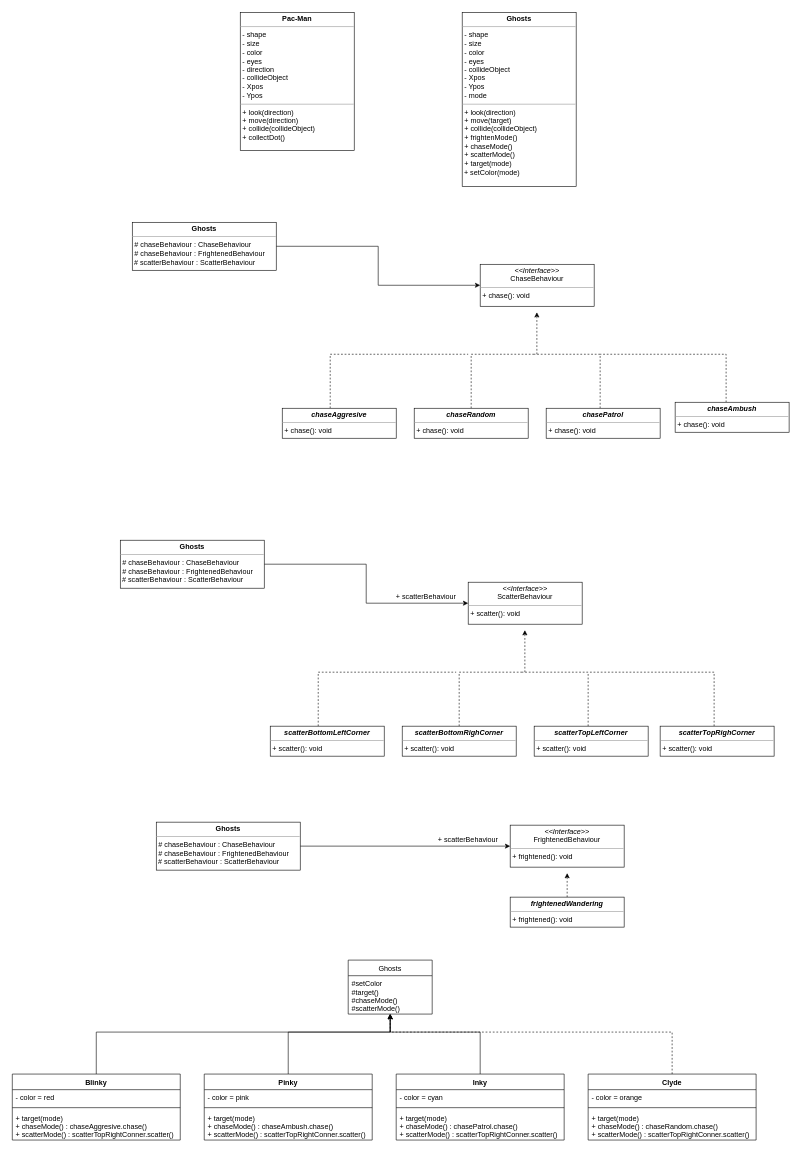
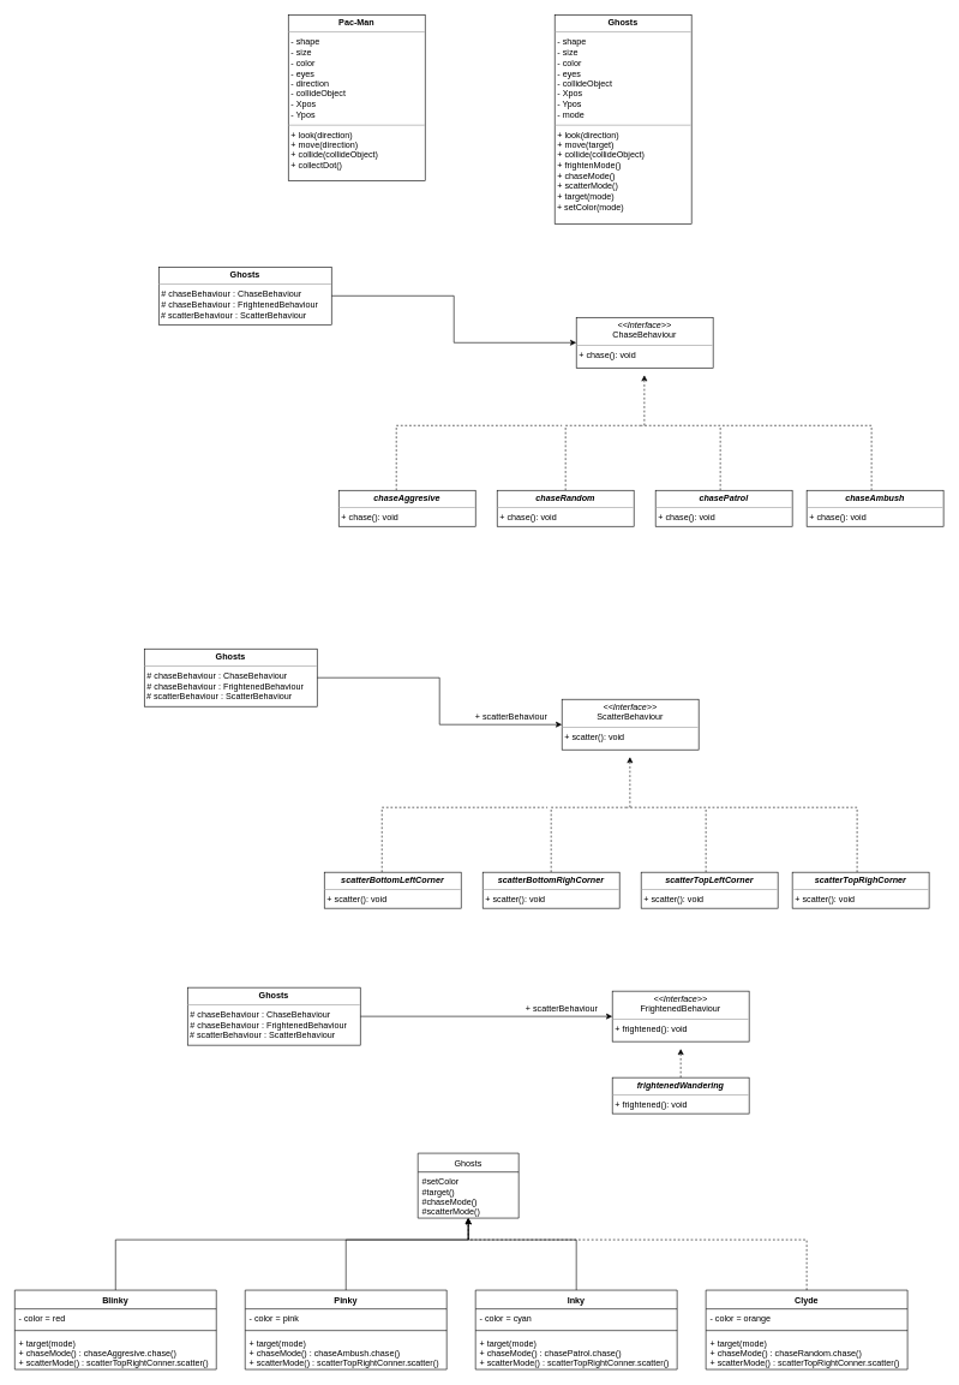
- <mxCell id="13" value="&lt;p style=&quot;margin: 0px ; margin-top: 4px ; text-align: center&quot;&gt;&lt;i&gt;&lt;b&gt;chaseAmbush&lt;/b&gt;&lt;/i&gt;&lt;br&gt;&lt;/p&gt;&lt;hr size=&quot;1&quot;&gt;&lt;p style=&quot;margin: 0px ; margin-left: 4px&quot;&gt;+ chase(): void&lt;br&gt;&lt;/p&gt;" style="verticalAlign=top;align=left;overflow=fill;fontSize=12;fontFamily=Helvetica;html=1;" vertex="1" parent="1"><mxGeometry x="1125" y="670" width="190" height="50" as="geometry" /></mxCell>
+ <mxCell id="13" value="&lt;p style=&quot;margin: 0px ; margin-top: 4px ; text-align: center&quot;&gt;&lt;i&gt;&lt;b&gt;chaseAmbush&lt;/b&gt;&lt;/i&gt;&lt;br&gt;&lt;/p&gt;&lt;hr size=&quot;1&quot;&gt;&lt;p style=&quot;margin: 0px ; margin-left: 4px&quot;&gt;+ chase(): void&lt;br&gt;&lt;/p&gt;" style="verticalAlign=top;align=left;overflow=fill;fontSize=12;fontFamily=Helvetica;html=1;" vertex="1" parent="1"><mxGeometry x="1120" y="680" width="190" height="50" as="geometry" /></mxCell>
